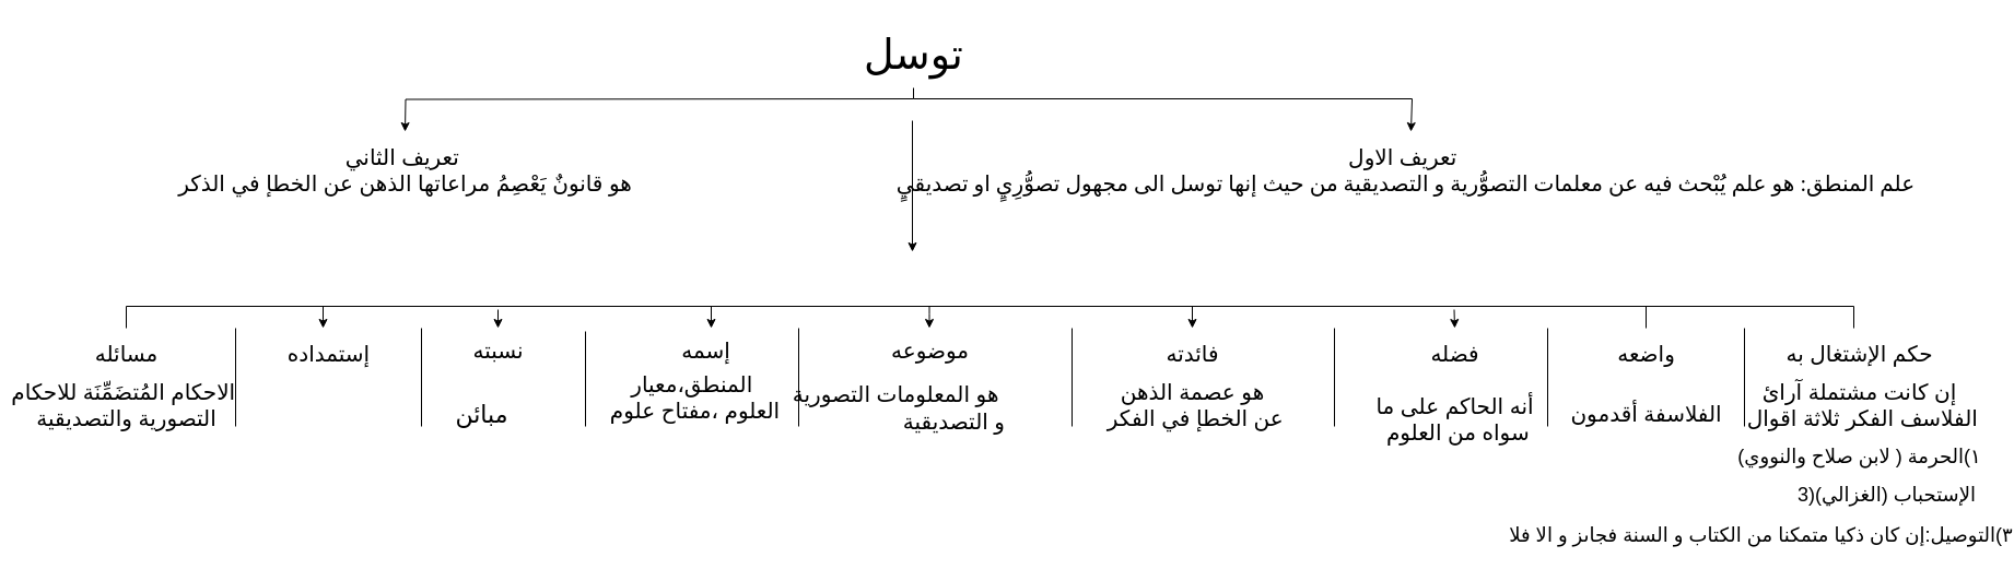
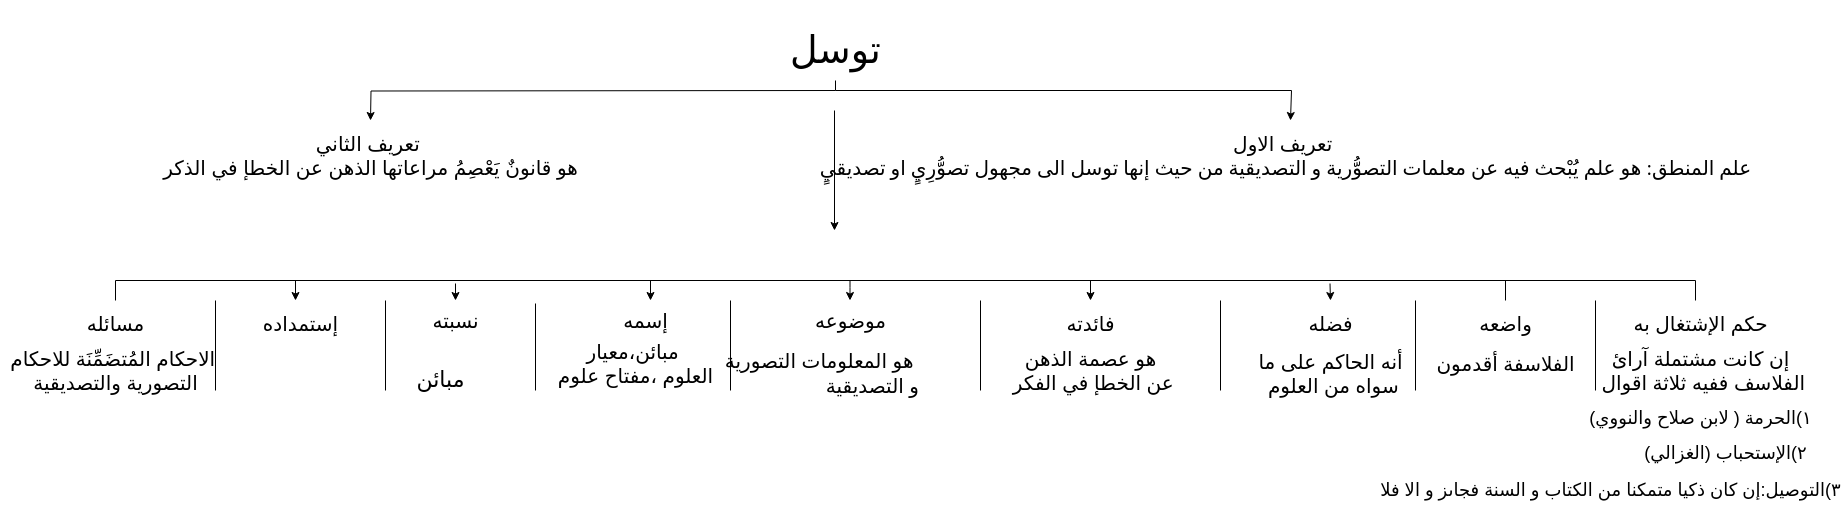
- <mxCell id="23" value="المنطق،معيار&amp;nbsp;&lt;div&gt;العلوم ،مفتاح علوم&lt;/div&gt;" style="text;html=1;align=center;verticalAlign=middle;resizable=1;points=[];autosize=1;strokeColor=none;fillColor=none;fontSize=20;movable=1;rotatable=1;deletable=1;editable=1;locked=0;connectable=1;" parent="1" vertex="1"><mxGeometry x="565" y="333" width="140" height="60" as="geometry" /></mxCell>
+ <mxCell id="23" value="مبائن،معيار&amp;nbsp;&lt;div&gt;العلوم ،مفتاح علوم&lt;/div&gt;" style="text;html=1;align=center;verticalAlign=middle;resizable=1;points=[];autosize=1;strokeColor=none;fillColor=none;fontSize=20;movable=1;rotatable=1;deletable=1;editable=1;locked=0;connectable=1;" parent="1" vertex="1"><mxGeometry x="565" y="333" width="140" height="60" as="geometry" /></mxCell>
- <mxCell id="41" value="إن كانت مشتملة آرائ&lt;div&gt;&amp;nbsp;الفلاسف الفكر ثلاثة اقوال&lt;/div&gt;" style="text;html=1;align=center;verticalAlign=middle;resizable=1;points=[];autosize=1;strokeColor=none;fillColor=none;fontSize=20;movable=1;rotatable=1;deletable=1;editable=1;locked=0;connectable=1;" parent="1" vertex="1"><mxGeometry x="1610" y="340" width="180" height="60" as="geometry" /></mxCell>
+ <mxCell id="41" value="إن كانت مشتملة آرائ&lt;div&gt;&amp;nbsp;الفلاسف ففيه ثلاثة اقوال&lt;/div&gt;" style="text;html=1;align=center;verticalAlign=middle;resizable=1;points=[];autosize=1;strokeColor=none;fillColor=none;fontSize=20;movable=1;rotatable=1;deletable=1;editable=1;locked=0;connectable=1;" parent="1" vertex="1"><mxGeometry x="1610" y="340" width="180" height="60" as="geometry" /></mxCell>
- <mxCell id="27" value="الفلاسفة أقدمون" style="text;html=1;align=center;verticalAlign=middle;resizable=1;points=[];autosize=1;strokeColor=none;fillColor=none;fontSize=20;movable=1;rotatable=1;deletable=1;editable=1;locked=0;connectable=1;" parent="1" vertex="1"><mxGeometry x="1445" y="358" width="120" height="40" as="geometry" /></mxCell>
+ <mxCell id="27" value="الفلاسفة أقدمون" style="text;html=1;align=center;verticalAlign=middle;resizable=1;points=[];autosize=1;strokeColor=none;fillColor=none;fontSize=20;movable=1;rotatable=1;deletable=1;editable=1;locked=0;connectable=1;" parent="1" vertex="1"><mxGeometry x="1445" y="343" width="120" height="40" as="geometry" /></mxCell>
- <mxCell id="21" value="أنه الحاكم على ما&lt;div&gt;&amp;nbsp;سواه من العلوم&lt;/div&gt;" style="text;html=1;align=center;verticalAlign=middle;resizable=1;points=[];autosize=1;strokeColor=none;fillColor=none;fontSize=20;movable=1;rotatable=1;deletable=1;editable=1;locked=0;connectable=1;" parent="1" vertex="1"><mxGeometry x="1265" y="353" width="130" height="60" as="geometry" /></mxCell>
+ <mxCell id="21" value="أنه الحاكم على ما&lt;div&gt;&amp;nbsp;سواه من العلوم&lt;/div&gt;" style="text;html=1;align=center;verticalAlign=middle;resizable=1;points=[];autosize=1;strokeColor=none;fillColor=none;fontSize=20;movable=1;rotatable=1;deletable=1;editable=1;locked=0;connectable=1;" parent="1" vertex="1"><mxGeometry x="1265" y="343" width="130" height="60" as="geometry" /></mxCell>
- <mxCell id="43" value="&lt;font style=&quot;font-size: 18px;&quot;&gt;3)الإستحباب (الغزالي)&lt;/font&gt;" style="text;html=1;align=center;verticalAlign=middle;resizable=1;points=[];autosize=1;strokeColor=none;fillColor=none;movable=1;rotatable=1;deletable=1;editable=1;locked=0;connectable=1;" parent="1" vertex="1"><mxGeometry x="1645" y="433" width="160" height="40" as="geometry" /></mxCell>
+ <mxCell id="43" value="&lt;font style=&quot;font-size: 18px;&quot;&gt;٢)الإستحباب (الغزالي)&lt;/font&gt;" style="text;html=1;align=center;verticalAlign=middle;resizable=1;points=[];autosize=1;strokeColor=none;fillColor=none;movable=1;rotatable=1;deletable=1;editable=1;locked=0;connectable=1;" parent="1" vertex="1"><mxGeometry x="1645" y="433" width="160" height="40" as="geometry" /></mxCell>
